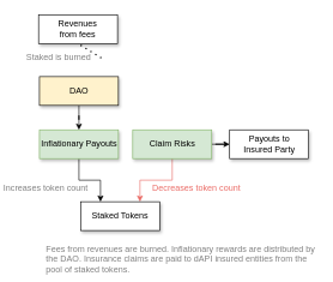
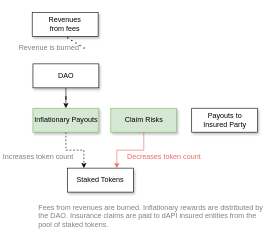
- <mxCell id="13" value="Staked is burned" style="text;html=1;align=center;verticalAlign=middle;resizable=0;points=[];autosize=1;fontSize=12;fontColor=#808080;" parent="1" vertex="1"><mxGeometry x="20.75" y="70" width="120" height="20" as="geometry" /></mxCell>
+ <mxCell id="13" value="Revenue is burned" style="text;html=1;align=center;verticalAlign=middle;resizable=0;points=[];autosize=1;fontSize=12;fontColor=#808080;" parent="1" vertex="1"><mxGeometry x="20.75" y="70" width="120" height="20" as="geometry" /></mxCell>
- <mxCell id="16" value="DAO" style="rounded=0;whiteSpace=wrap;html=1;shadow=1;fillColor=#fff2cc;" parent="1" vertex="1"><mxGeometry x="54.5" y="106" width="110" height="40" as="geometry" /></mxCell>
+ <mxCell id="16" value="DAO" style="rounded=0;whiteSpace=wrap;html=1;shadow=1;" parent="1" vertex="1"><mxGeometry x="54.5" y="106" width="110" height="40" as="geometry" /></mxCell>
- <mxCell id="4" value="" style="edgeStyle=orthogonalEdgeStyle;rounded=0;orthogonalLoop=1;jettySize=auto;html=1;strokeWidth=1;fontSize=12;fontColor=#000000;" parent="1" source="7" target="10" edge="1"><mxGeometry relative="1" as="geometry" /></mxCell>
- <mxCell id="2" style="edgeStyle=orthogonalEdgeStyle;rounded=0;orthogonalLoop=1;jettySize=auto;html=1;entryX=0.25;entryY=0;entryDx=0;entryDy=0;strokeColor=#000000;strokeWidth=1;fontSize=12;fontColor=#808080;" parent="1" source="3" target="8" edge="1"><mxGeometry relative="1" as="geometry" /></mxCell>
+ <mxCell id="2" style="edgeStyle=orthogonalEdgeStyle;rounded=0;orthogonalLoop=1;jettySize=auto;html=1;entryX=0.25;entryY=0;entryDx=0;entryDy=0;strokeColor=#000000;strokeWidth=1;fontSize=12;fontColor=#808080;dashed=1;" parent="1" source="3" target="8" edge="1"><mxGeometry relative="1" as="geometry" /></mxCell>
